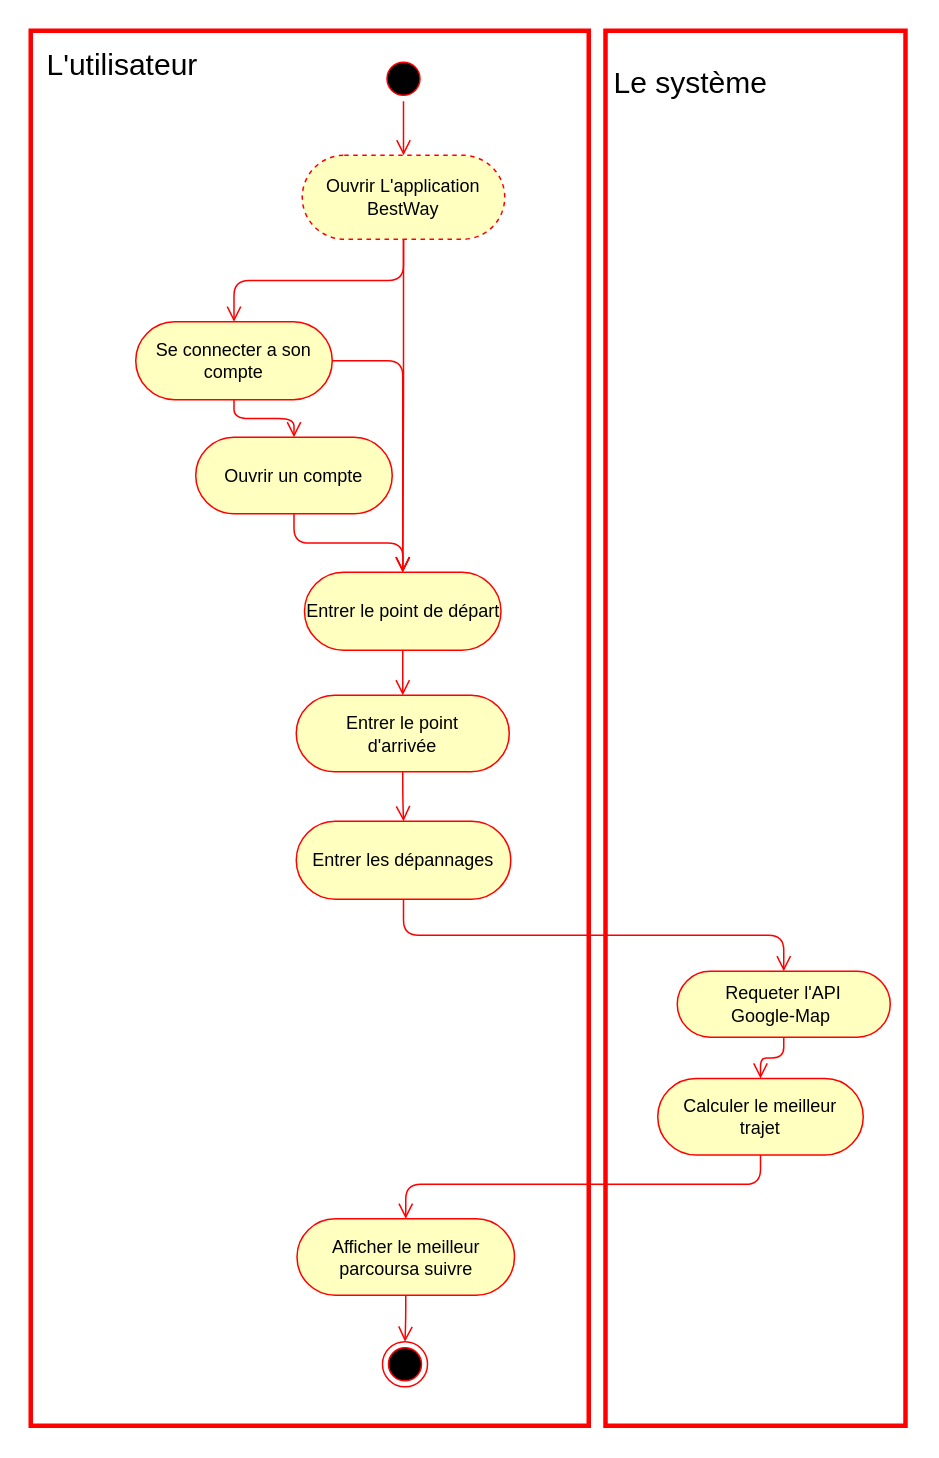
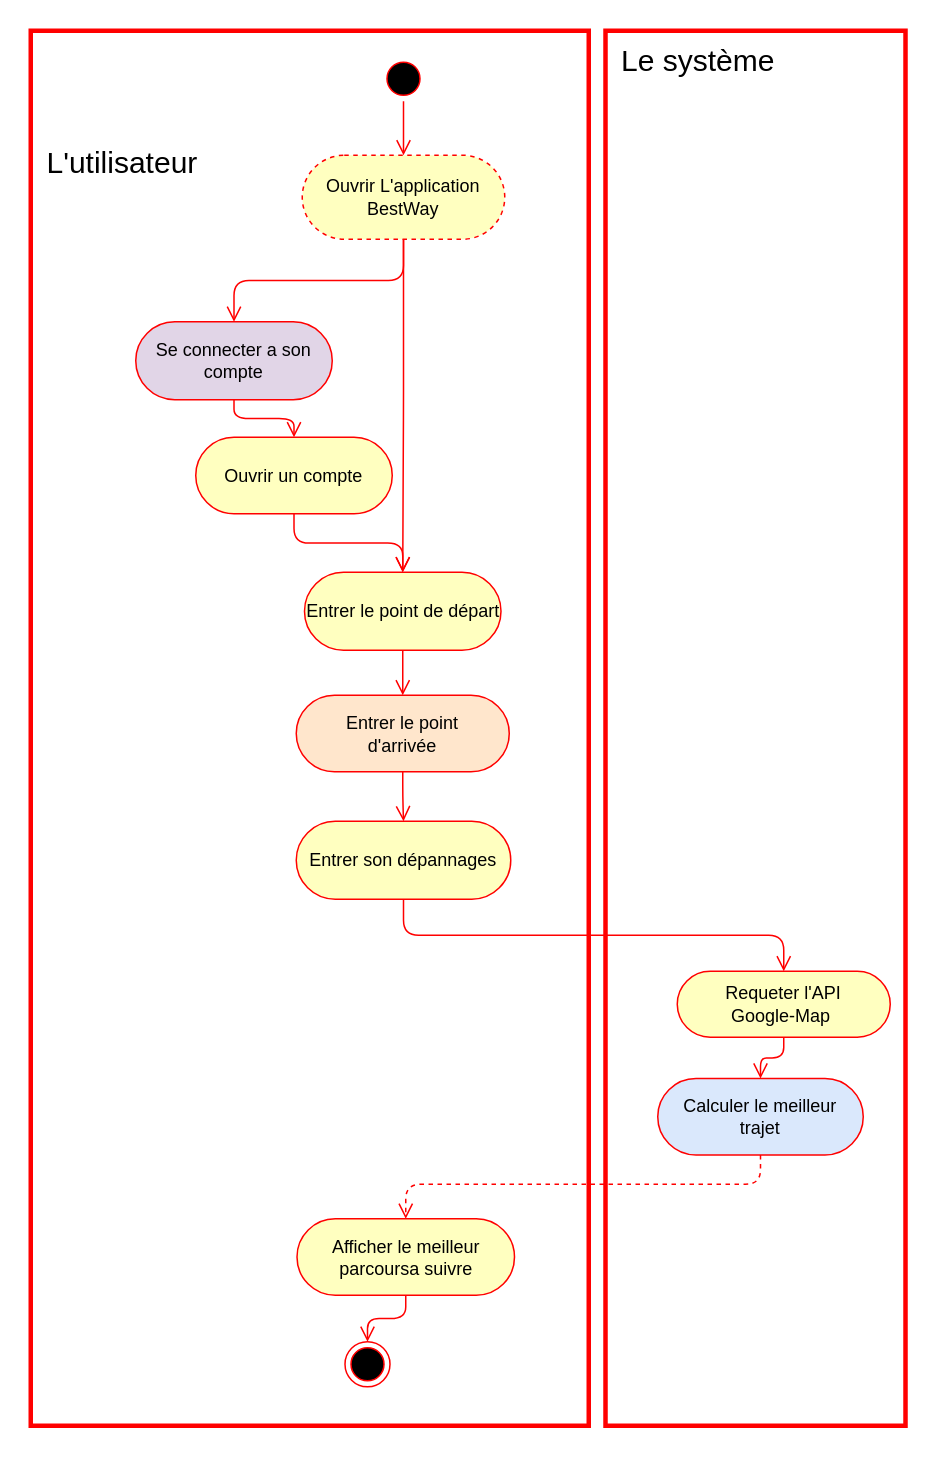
- <mxCell id="20" value="&lt;font style=&quot;font-size: 20px&quot;&gt;L'utilisateur&lt;/font&gt;" style="text;html=1;resizable=0;points=[];autosize=1;align=left;verticalAlign=top;spacingTop=-4;" parent="1" vertex="1"><mxGeometry x="29" y="28" width="120" height="20" as="geometry" /></mxCell>
+ <mxCell id="20" value="&lt;font style=&quot;font-size: 20px&quot;&gt;L'utilisateur&lt;/font&gt;" style="text;html=1;resizable=0;points=[];autosize=1;align=left;verticalAlign=top;spacingTop=-4;" parent="1" vertex="1"><mxGeometry x="29" y="93" width="120" height="20" as="geometry" /></mxCell>
- <mxCell id="21" value="&lt;font style=&quot;font-size: 20px&quot;&gt;Le système&lt;/font&gt;" style="text;html=1;resizable=0;points=[];autosize=1;align=left;verticalAlign=top;spacingTop=-4;" parent="1" vertex="1"><mxGeometry x="407" y="40" width="120" height="20" as="geometry" /></mxCell>
+ <mxCell id="21" value="&lt;font style=&quot;font-size: 20px&quot;&gt;Le système&lt;/font&gt;" style="text;html=1;resizable=0;points=[];autosize=1;align=left;verticalAlign=top;spacingTop=-4;" parent="1" vertex="1"><mxGeometry x="412" y="25" width="120" height="20" as="geometry" /></mxCell>
- <mxCell id="22" value="Se connecter a son compte" style="rounded=1;whiteSpace=wrap;html=1;arcSize=50;fontColor=#000000;fillColor=#ffffc0;strokeColor=#ff0000;" parent="1" vertex="1"><mxGeometry x="90" y="214" width="131" height="52" as="geometry" /></mxCell>
+ <mxCell id="22" value="Se connecter a son compte" style="rounded=1;whiteSpace=wrap;html=1;arcSize=50;fontColor=#000000;fillColor=#e1d5e7;strokeColor=#ff0000;" parent="1" vertex="1"><mxGeometry x="90" y="214" width="131" height="52" as="geometry" /></mxCell>
- <mxCell id="26" value="" style="edgeStyle=orthogonalEdgeStyle;html=1;verticalAlign=bottom;endArrow=open;endSize=8;strokeColor=#ff0000;exitX=1;exitY=0.5;exitDx=0;exitDy=0;entryX=0.5;entryY=0;entryDx=0;entryDy=0;" edge="1" parent="1" source="22" target="12"><mxGeometry relative="1" as="geometry"><mxPoint x="268" y="399" as="targetPoint" /><mxPoint x="175.833" y="380" as="sourcePoint" /></mxGeometry></mxCell>
- <mxCell id="17" value="Entrer le point&lt;br&gt;d'arrivée" style="rounded=1;whiteSpace=wrap;html=1;arcSize=50;fontColor=#000000;fillColor=#ffffc0;strokeColor=#ff0000;" parent="1" vertex="1"><mxGeometry x="197" y="463" width="142" height="51" as="geometry" /></mxCell>
+ <mxCell id="17" value="Entrer le point&lt;br&gt;d'arrivée" style="rounded=1;whiteSpace=wrap;html=1;arcSize=50;fontColor=#000000;fillColor=#ffe6cc;strokeColor=#ff0000;" parent="1" vertex="1"><mxGeometry x="197" y="463" width="142" height="51" as="geometry" /></mxCell>
- <mxCell id="8" value="Entrer les dépannages" style="rounded=1;whiteSpace=wrap;html=1;arcSize=50;fontColor=#000000;fillColor=#ffffc0;strokeColor=#ff0000;direction=west;" parent="1" vertex="1"><mxGeometry x="197" y="547" width="143" height="52" as="geometry" /></mxCell>
+ <mxCell id="8" value="Entrer son dépannages" style="rounded=1;whiteSpace=wrap;html=1;arcSize=50;fontColor=#000000;fillColor=#ffffc0;strokeColor=#ff0000;direction=west;" parent="1" vertex="1"><mxGeometry x="197" y="547" width="143" height="52" as="geometry" /></mxCell>
- <mxCell id="14" value="Calculer le meilleur&lt;br&gt;trajet" style="rounded=1;whiteSpace=wrap;html=1;arcSize=50;fontColor=#000000;fillColor=#ffffc0;strokeColor=#ff0000;" parent="1" vertex="1"><mxGeometry x="438" y="718.5" width="137" height="51" as="geometry" /></mxCell>
+ <mxCell id="14" value="Calculer le meilleur&lt;br&gt;trajet" style="rounded=1;whiteSpace=wrap;html=1;arcSize=50;fontColor=#000000;fillColor=#dae8fc;strokeColor=#ff0000;" parent="1" vertex="1"><mxGeometry x="438" y="718.5" width="137" height="51" as="geometry" /></mxCell>
- <mxCell id="27" value="" style="edgeStyle=orthogonalEdgeStyle;html=1;verticalAlign=bottom;endArrow=open;endSize=8;strokeColor=#ff0000;entryX=0.5;entryY=0;entryDx=0;entryDy=0;exitX=0.5;exitY=1;exitDx=0;exitDy=0;" edge="1" parent="1" source="14" target="16"><mxGeometry relative="1" as="geometry"><mxPoint x="516.667" y="664" as="targetPoint" /><mxPoint x="408" y="779" as="sourcePoint" /><Array as="points"><mxPoint x="507" y="789" /><mxPoint x="270" y="789" /></Array></mxGeometry></mxCell>
+ <mxCell id="27" value="" style="edgeStyle=orthogonalEdgeStyle;html=1;verticalAlign=bottom;endArrow=open;endSize=8;strokeColor=#ff0000;entryX=0.5;entryY=0;entryDx=0;entryDy=0;exitX=0.5;exitY=1;exitDx=0;exitDy=0;dashed=1;" edge="1" parent="1" source="14" target="16"><mxGeometry relative="1" as="geometry"><mxPoint x="516.667" y="664" as="targetPoint" /><mxPoint x="408" y="779" as="sourcePoint" /><Array as="points"><mxPoint x="507" y="789" /><mxPoint x="270" y="789" /></Array></mxGeometry></mxCell>
- <mxCell id="3" value="a" style="ellipse;html=1;shape=endState;fillColor=#000000;strokeColor=#ff0000;" parent="1" vertex="1"><mxGeometry x="254.5" y="894" width="30" height="30" as="geometry" /></mxCell>
+ <mxCell id="3" value="a" style="ellipse;html=1;shape=endState;fillColor=#000000;strokeColor=#ff0000;" parent="1" vertex="1"><mxGeometry x="229.5" y="894" width="30" height="30" as="geometry" /></mxCell>
